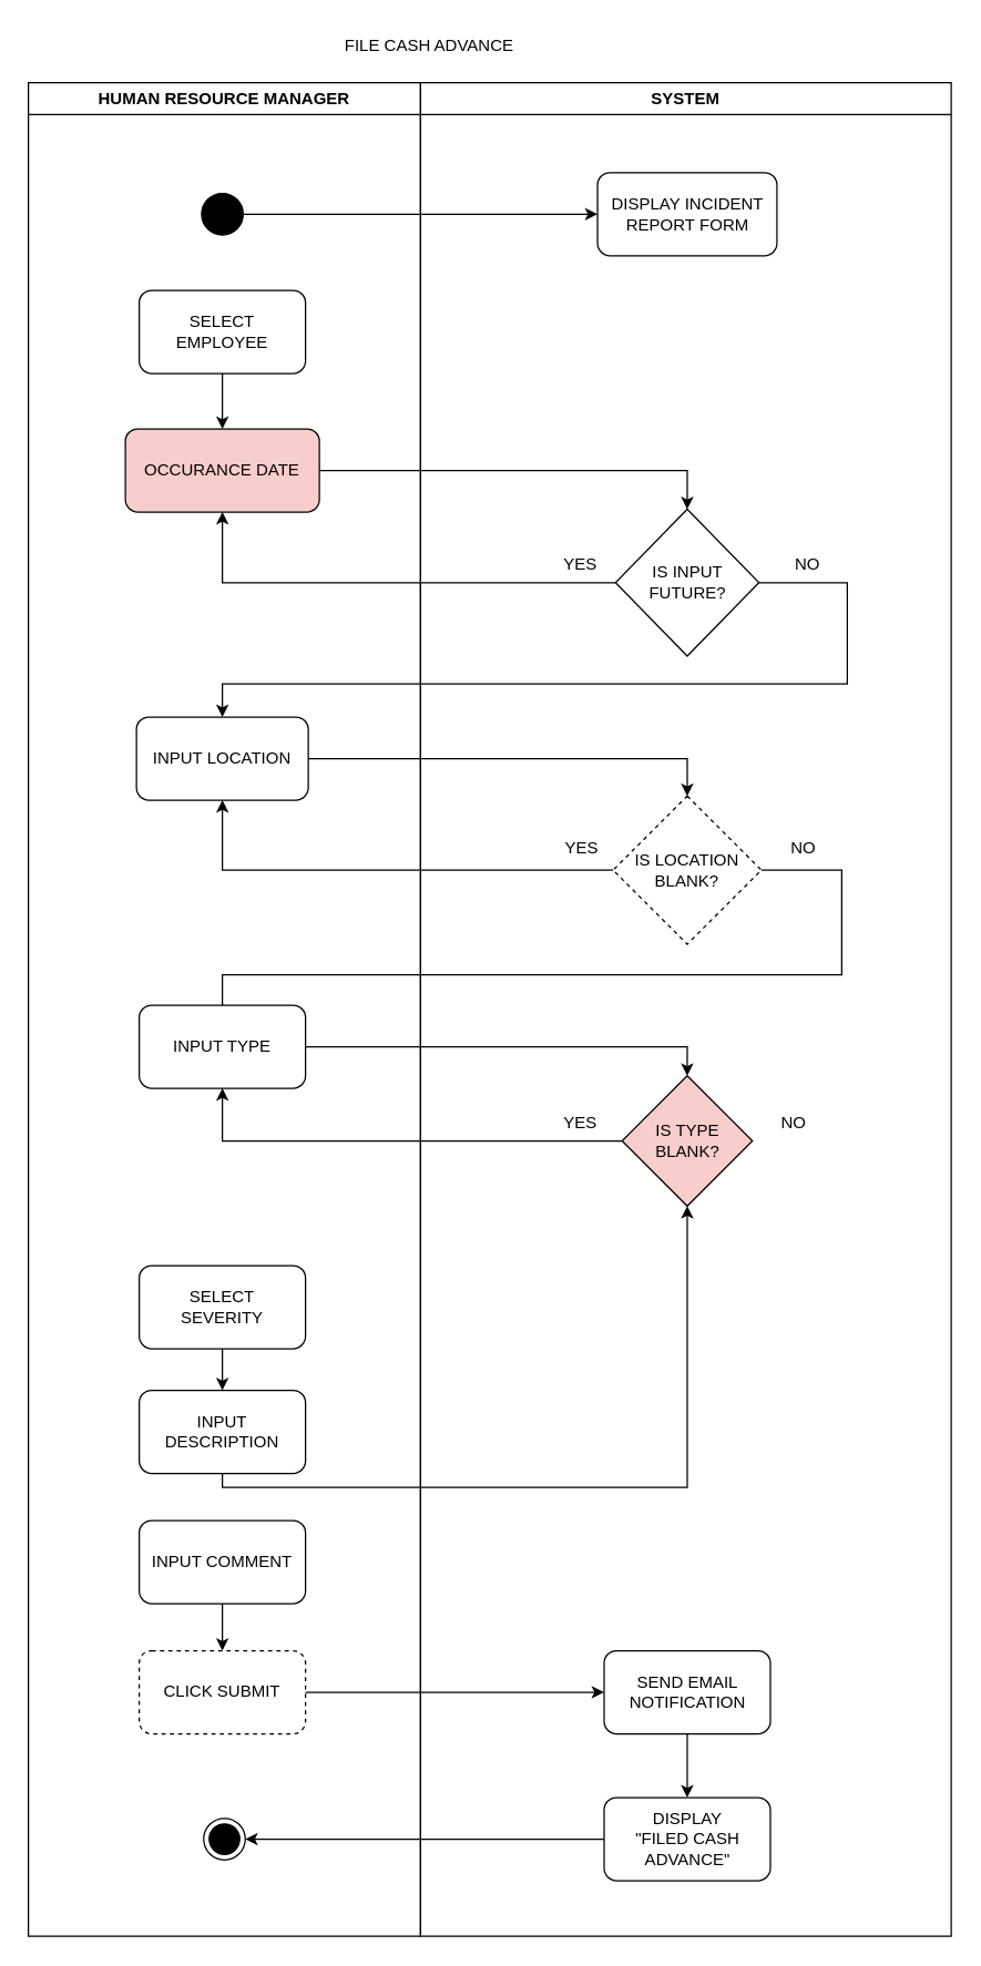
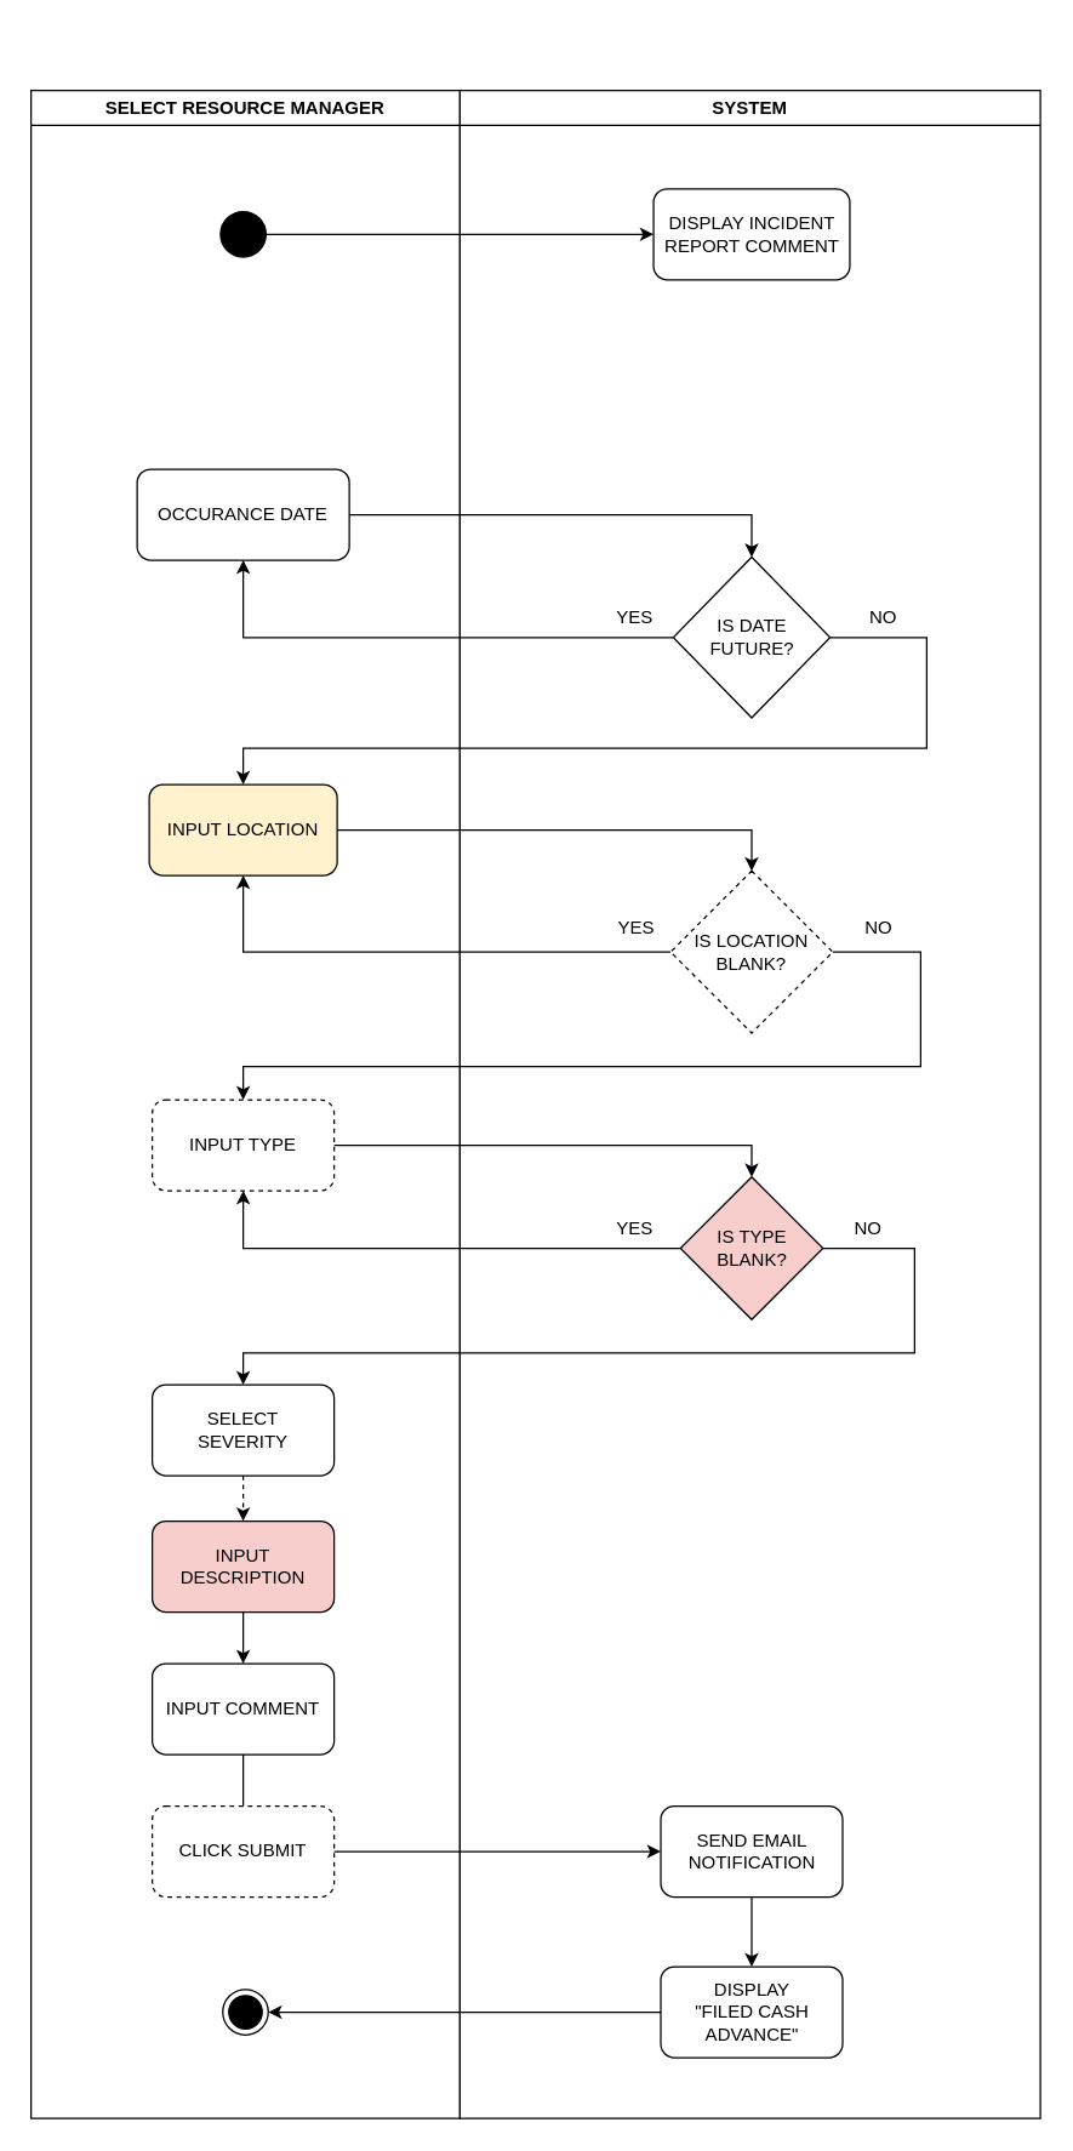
- <mxCell id="32" value="FILE CASH ADVANCE" style="text;html=1;align=center;verticalAlign=middle;resizable=0;points=[];autosize=1;strokeColor=none;fillColor=none;" parent="1" vertex="1"><mxGeometry x="239" y="20" width="140" height="26" as="geometry" /></mxCell>
- <mxCell id="2" value="HUMAN RESOURCE MANAGER" style="swimlane;whiteSpace=wrap;html=1;" parent="1" vertex="1"><mxGeometry x="20" y="59" width="283" height="1338" as="geometry" /></mxCell>
+ <mxCell id="2" value="SELECT RESOURCE MANAGER" style="swimlane;whiteSpace=wrap;html=1;" parent="1" vertex="1"><mxGeometry x="20" y="59" width="283" height="1338" as="geometry" /></mxCell>
- <mxCell id="16" value="DISPLAY INCIDENT REPORT&amp;nbsp;FORM" style="rounded=1;whiteSpace=wrap;html=1;" parent="15" vertex="1"><mxGeometry x="127.75" y="65" width="129.5" height="60" as="geometry" /></mxCell>
+ <mxCell id="16" value="DISPLAY INCIDENT REPORT&amp;nbsp;COMMENT" style="rounded=1;whiteSpace=wrap;html=1;" parent="15" vertex="1"><mxGeometry x="127.75" y="65" width="129.5" height="60" as="geometry" /></mxCell>
- <mxCell id="5" value="SELECT&lt;br&gt;EMPLOYEE" style="rounded=1;whiteSpace=wrap;html=1;" parent="2" vertex="1"><mxGeometry x="80" y="150" width="120" height="60" as="geometry" /></mxCell>
- <mxCell id="4" style="edgeStyle=orthogonalEdgeStyle;rounded=0;html=1;exitX=0.5;exitY=1;exitDx=0;exitDy=0;entryX=0.5;entryY=0;entryDx=0;entryDy=0;" parent="2" source="5" target="6" edge="1"><mxGeometry relative="1" as="geometry" /></mxCell>
- <mxCell id="6" value="OCCURANCE DATE" style="rounded=1;whiteSpace=wrap;html=1;fillColor=#f8cecc;" parent="2" vertex="1"><mxGeometry x="70" y="250" width="140" height="60" as="geometry" /></mxCell>
+ <mxCell id="6" value="OCCURANCE DATE" style="rounded=1;whiteSpace=wrap;html=1;" parent="2" vertex="1"><mxGeometry x="70" y="250" width="140" height="60" as="geometry" /></mxCell>
- <mxCell id="17" value="IS INPUT&lt;br&gt;FUTURE?" style="rhombus;whiteSpace=wrap;html=1;" parent="15" vertex="1"><mxGeometry x="140.75" y="308" width="103.5" height="106" as="geometry" /></mxCell>
+ <mxCell id="17" value="IS DATE&lt;br&gt;FUTURE?" style="rhombus;whiteSpace=wrap;html=1;" parent="15" vertex="1"><mxGeometry x="140.75" y="308" width="103.5" height="106" as="geometry" /></mxCell>
- <mxCell id="7" value="INPUT LOCATION" style="rounded=1;whiteSpace=wrap;html=1;" parent="2" vertex="1"><mxGeometry x="78" y="458" width="124" height="60" as="geometry" /></mxCell>
+ <mxCell id="7" value="INPUT LOCATION" style="rounded=1;whiteSpace=wrap;html=1;fillColor=#fff2cc;" parent="2" vertex="1"><mxGeometry x="78" y="458" width="124" height="60" as="geometry" /></mxCell>
- <mxCell id="39" style="edgeStyle=orthogonalEdgeStyle;html=1;exitX=1;exitY=0.5;exitDx=0;exitDy=0;rounded=0;endArrow=none;" edge="1" parent="1" source="19" target="10"><mxGeometry relative="1" as="geometry"><Array as="points"><mxPoint x="607" y="627" /><mxPoint x="607" y="703" /><mxPoint x="160" y="703" /></Array></mxGeometry></mxCell>
+ <mxCell id="39" style="edgeStyle=orthogonalEdgeStyle;html=1;exitX=1;exitY=0.5;exitDx=0;exitDy=0;rounded=0;" edge="1" parent="1" source="19" target="10"><mxGeometry relative="1" as="geometry"><Array as="points"><mxPoint x="607" y="627" /><mxPoint x="607" y="703" /><mxPoint x="160" y="703" /></Array></mxGeometry></mxCell>
- <mxCell id="10" value="INPUT TYPE" style="rounded=1;whiteSpace=wrap;html=1;" vertex="1" parent="2"><mxGeometry x="80" y="666" width="120" height="60" as="geometry" /></mxCell>
+ <mxCell id="10" value="INPUT TYPE" style="rounded=1;whiteSpace=wrap;html=1;dashed=1;" vertex="1" parent="2"><mxGeometry x="80" y="666" width="120" height="60" as="geometry" /></mxCell>
+ <mxCell id="42" style="edgeStyle=orthogonalEdgeStyle;rounded=0;html=1;exitX=1;exitY=0.5;exitDx=0;exitDy=0;entryX=0.5;entryY=0;entryDx=0;entryDy=0;" edge="1" parent="1" source="23" target="12"><mxGeometry relative="1" as="geometry"><Array as="points"><mxPoint x="603" y="823" /><mxPoint x="603" y="892" /><mxPoint x="160" y="892" /></Array></mxGeometry></mxCell>
- <mxCell id="11" style="edgeStyle=orthogonalEdgeStyle;rounded=0;html=1;exitX=0.5;exitY=1;exitDx=0;exitDy=0;entryX=0.5;entryY=0;entryDx=0;entryDy=0;" edge="1" parent="2" source="12" target="14"><mxGeometry relative="1" as="geometry" /></mxCell>
+ <mxCell id="11" style="edgeStyle=orthogonalEdgeStyle;rounded=0;html=1;exitX=0.5;exitY=1;exitDx=0;exitDy=0;entryX=0.5;entryY=0;entryDx=0;entryDy=0;dashed=1;" edge="1" parent="2" source="12" target="14"><mxGeometry relative="1" as="geometry" /></mxCell>
- <mxCell id="14" value="INPUT DESCRIPTION" style="rounded=1;whiteSpace=wrap;html=1;" vertex="1" parent="2"><mxGeometry x="80" y="944" width="120" height="60" as="geometry" /></mxCell>
+ <mxCell id="14" value="INPUT DESCRIPTION" style="rounded=1;whiteSpace=wrap;html=1;fillColor=#f8cecc;" vertex="1" parent="2"><mxGeometry x="80" y="944" width="120" height="60" as="geometry" /></mxCell>
- <mxCell id="13" style="edgeStyle=orthogonalEdgeStyle;rounded=0;html=1;exitX=0.5;exitY=1;exitDx=0;exitDy=0;" edge="1" parent="2" source="14" target="23"><mxGeometry relative="1" as="geometry" /></mxCell>
+ <mxCell id="13" style="edgeStyle=orthogonalEdgeStyle;rounded=0;html=1;exitX=0.5;exitY=1;exitDx=0;exitDy=0;entryX=0.5;entryY=0;entryDx=0;entryDy=0;" edge="1" parent="2" source="14" target="8"><mxGeometry relative="1" as="geometry" /></mxCell>
- <mxCell id="43" style="edgeStyle=orthogonalEdgeStyle;rounded=0;html=1;exitX=0.5;exitY=1;exitDx=0;exitDy=0;entryX=0.5;entryY=0;entryDx=0;entryDy=0;" edge="1" parent="1" source="8" target="33"><mxGeometry relative="1" as="geometry" /></mxCell>
+ <mxCell id="43" style="edgeStyle=orthogonalEdgeStyle;rounded=0;html=1;exitX=0.5;exitY=1;exitDx=0;exitDy=0;entryX=0.5;entryY=0;entryDx=0;entryDy=0;endArrow=none;" edge="1" parent="1" source="8" target="33"><mxGeometry relative="1" as="geometry" /></mxCell>
